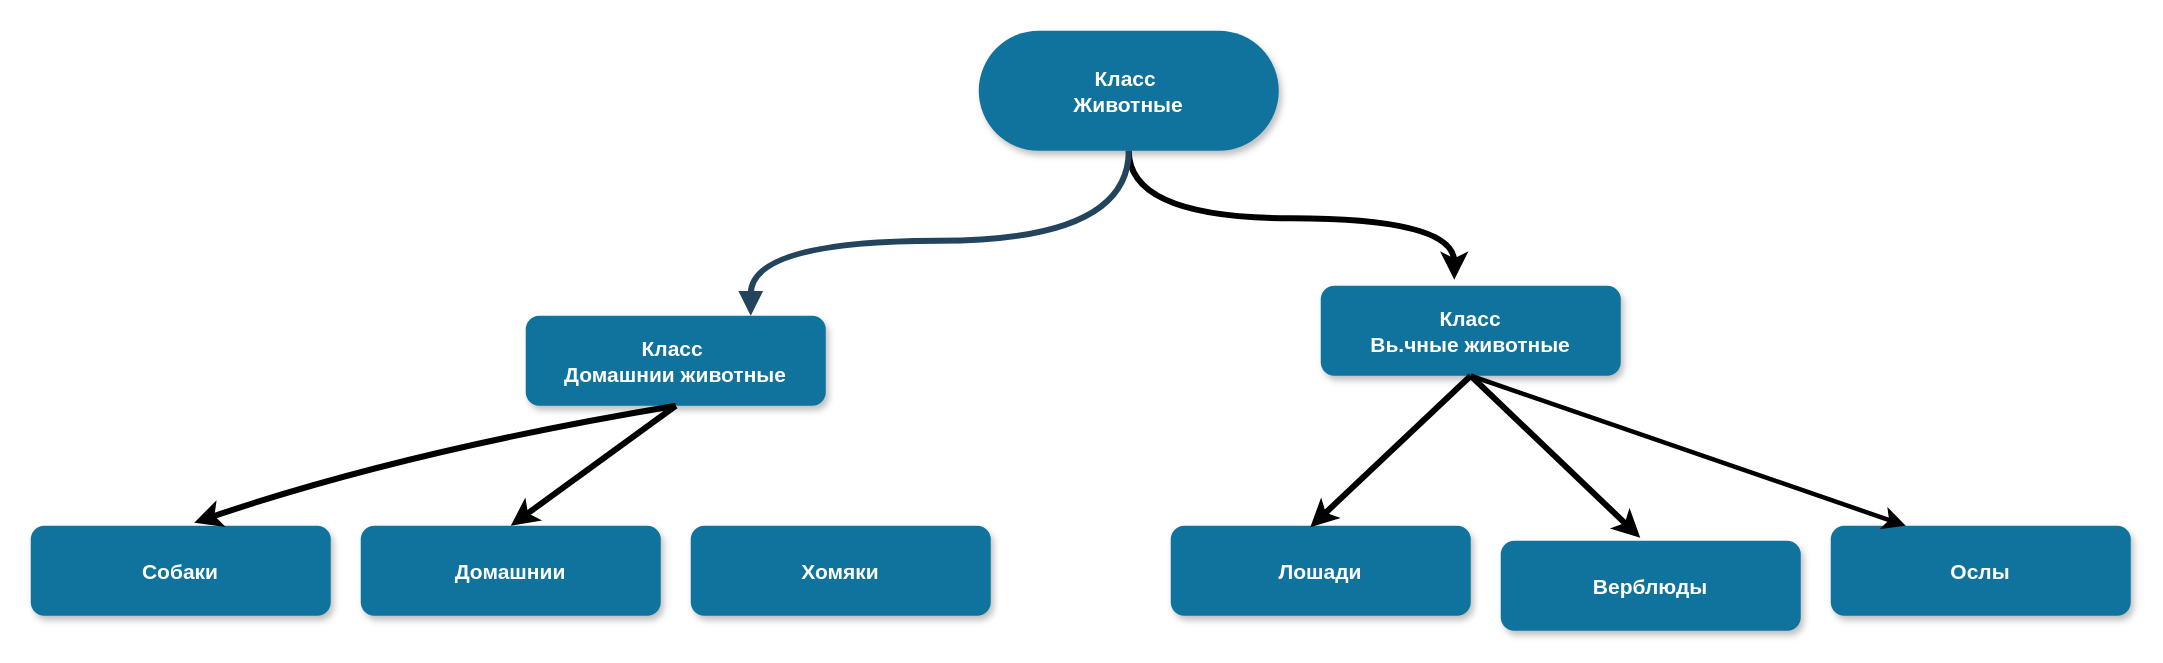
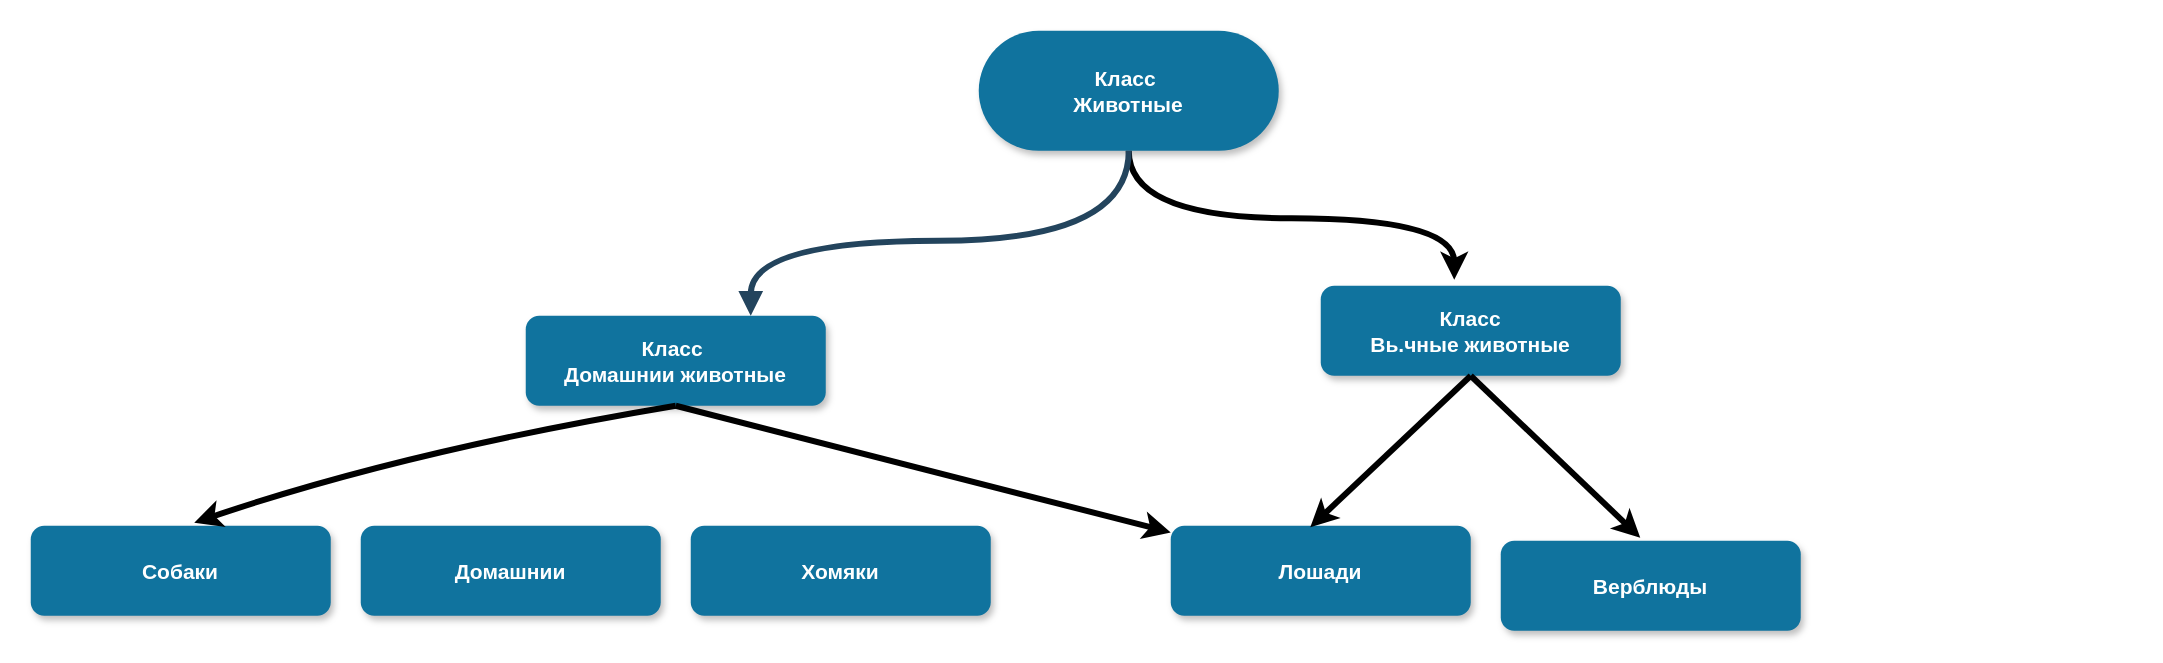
- <mxCell id="17" value="" style="endArrow=classic;html=1;exitX=0.5;exitY=1;exitDx=0;exitDy=0;entryX=0.25;entryY=0;entryDx=0;entryDy=0;curved=1;strokeWidth=3;" edge="1" parent="1" source="7" target="11"><mxGeometry width="50" height="50" relative="1" as="geometry"><mxPoint x="1120" y="300" as="sourcePoint" /><mxPoint x="1170" y="250" as="targetPoint" /></mxGeometry></mxCell>
- <mxCell id="14" value="" style="endArrow=classic;html=1;exitX=0.5;exitY=1;exitDx=0;exitDy=0;entryX=0.5;entryY=0;entryDx=0;entryDy=0;curved=1;strokeWidth=4;" edge="1" parent="1" source="4" target="6"><mxGeometry width="50" height="50" relative="1" as="geometry"><mxPoint x="480" y="340" as="sourcePoint" /><mxPoint x="530" y="290" as="targetPoint" /></mxGeometry></mxCell>
+ <mxCell id="14" value="" style="endArrow=classic;html=1;exitX=0.5;exitY=1;exitDx=0;exitDy=0;curved=1;strokeWidth=4;" edge="1" parent="1" source="4" target="9"><mxGeometry width="50" height="50" relative="1" as="geometry"><mxPoint x="480" y="340" as="sourcePoint" /><mxPoint x="530" y="290" as="targetPoint" /></mxGeometry></mxCell>
- <mxCell id="11" value="Ослы" style="rounded=1;fillColor=#10739E;strokeColor=none;shadow=1;gradientColor=none;fontStyle=1;fontColor=#FFFFFF;fontSize=14;" parent="1" vertex="1"><mxGeometry x="1220" y="350" width="200" height="60" as="geometry" /></mxCell>
